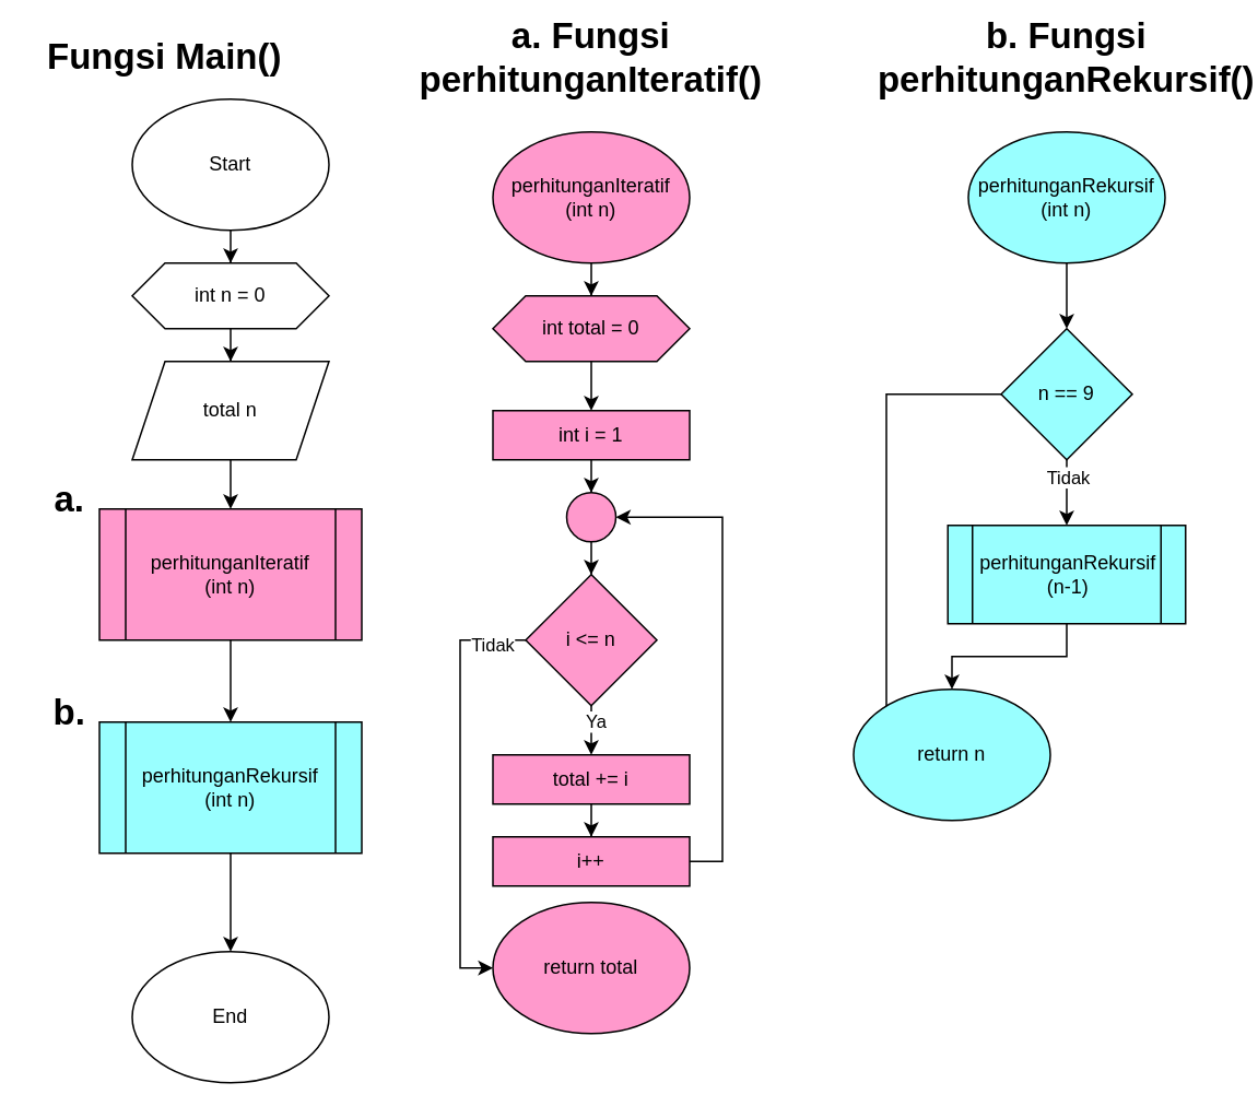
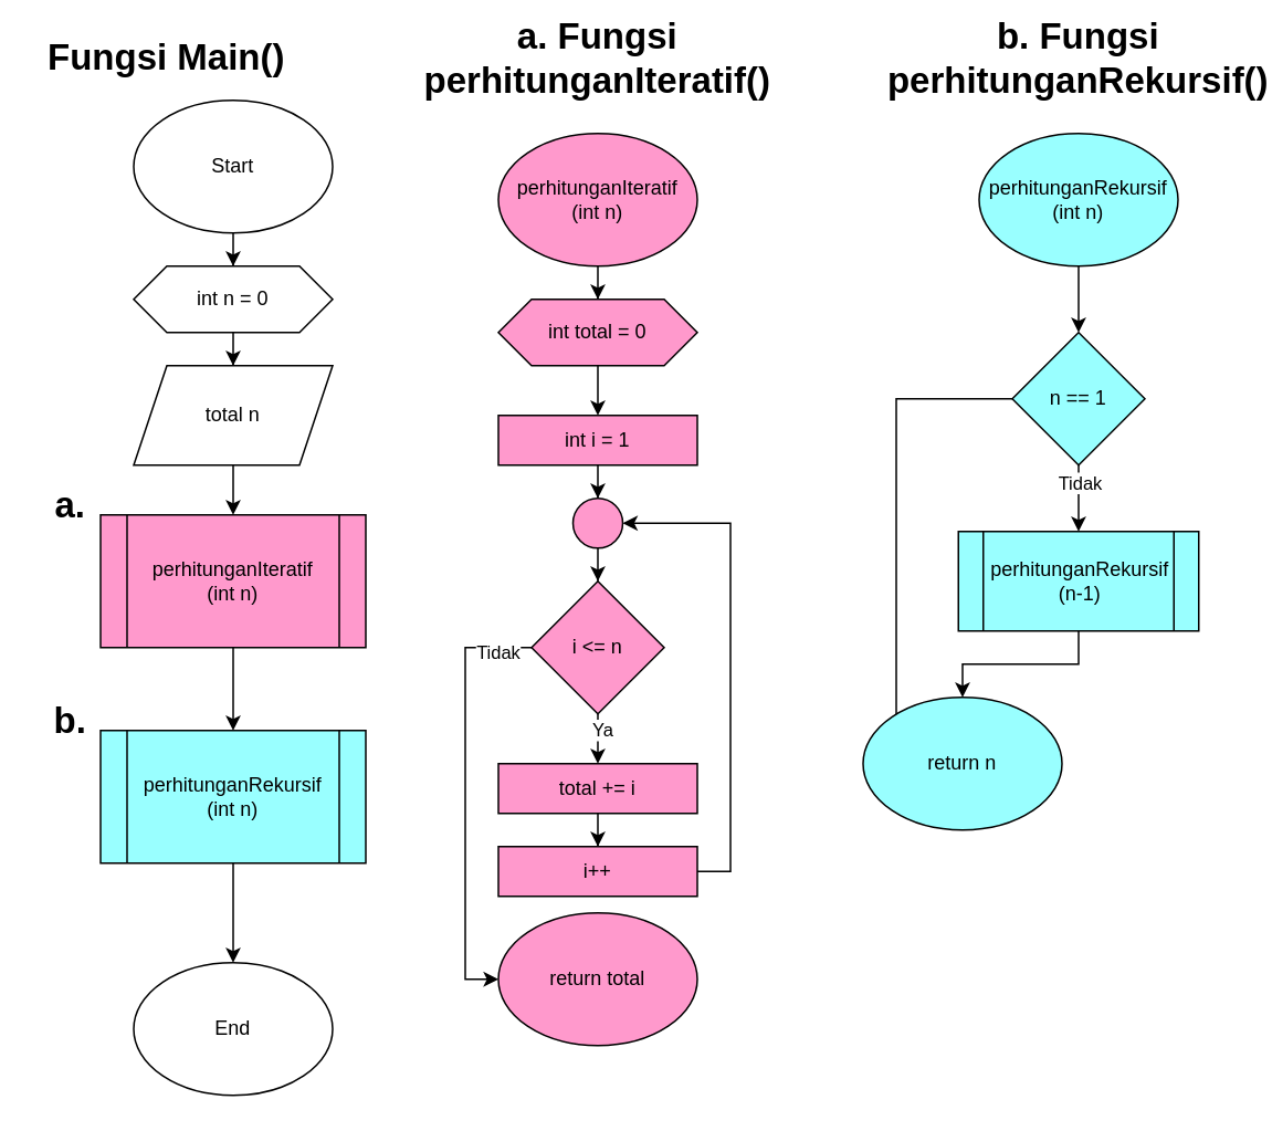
- <mxCell id="37" value="n == 9" style="rhombus;whiteSpace=wrap;html=1;fillColor=#99FFFF;" vertex="1" parent="1"><mxGeometry x="610" y="200" width="80" height="80" as="geometry" /></mxCell>
+ <mxCell id="37" value="n == 1" style="rhombus;whiteSpace=wrap;html=1;fillColor=#99FFFF;" vertex="1" parent="1"><mxGeometry x="610" y="200" width="80" height="80" as="geometry" /></mxCell>
